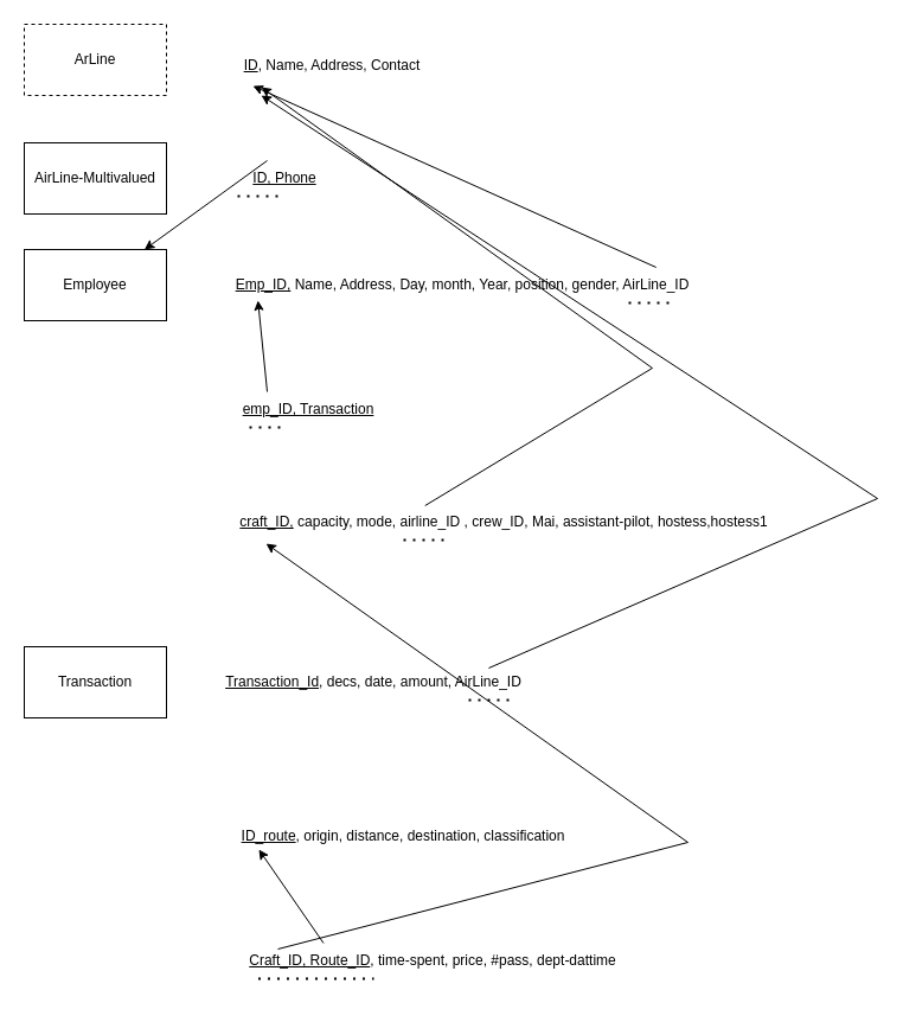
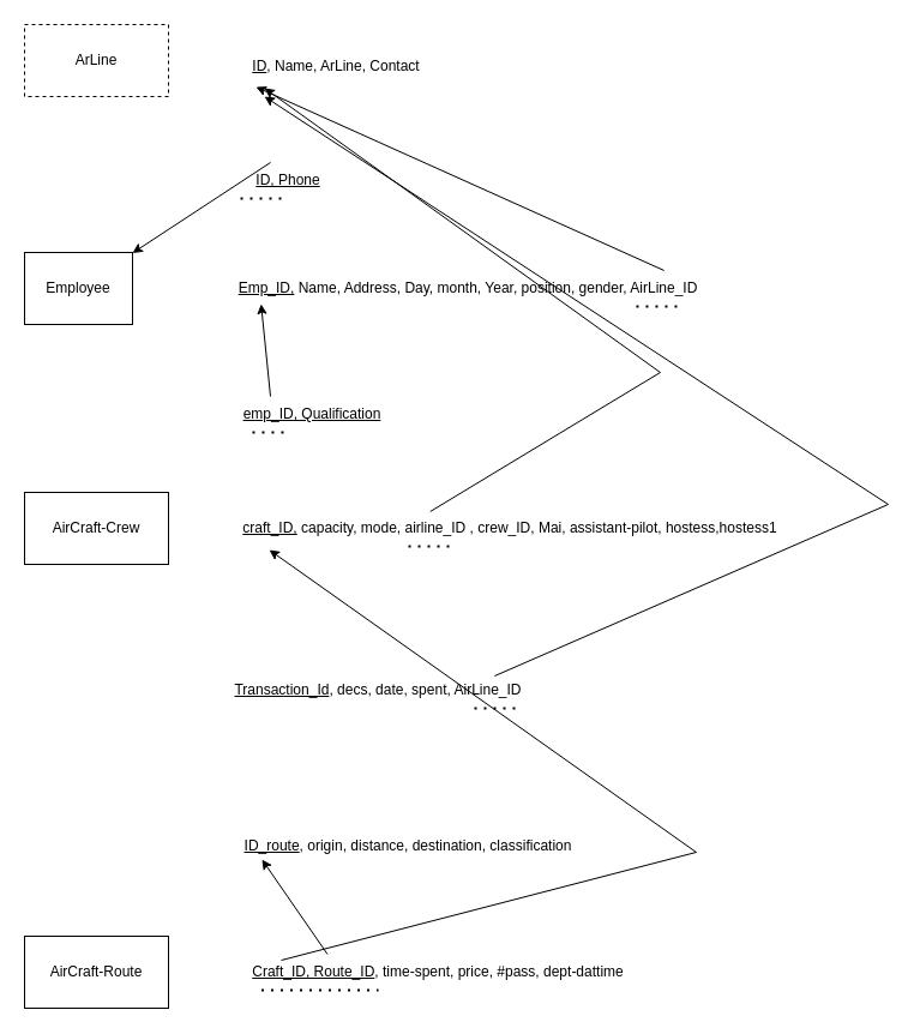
- <mxCell id="13" value="&lt;u&gt;ID&lt;/u&gt;, Name, Address, Contact" style="text;html=1;align=center;verticalAlign=middle;whiteSpace=wrap;rounded=0;" vertex="1" parent="1"><mxGeometry x="200" y="40" width="160" height="30" as="geometry" /></mxCell>
+ <mxCell id="13" value="&lt;u&gt;ID&lt;/u&gt;, Name, ArLine, Contact" style="text;html=1;align=center;verticalAlign=middle;whiteSpace=wrap;rounded=0;" vertex="1" parent="1"><mxGeometry x="200" y="40" width="160" height="30" as="geometry" /></mxCell>
- <mxCell id="14" value="AirLine-Multivalued" style="rounded=0;whiteSpace=wrap;html=1;" vertex="1" parent="1"><mxGeometry x="20" y="120" width="120" height="60" as="geometry" /></mxCell>
- <mxCell id="4" value="Employee" style="rounded=0;whiteSpace=wrap;html=1;" parent="1" vertex="1"><mxGeometry x="20" y="210" width="120" height="60" as="geometry" /></mxCell>
+ <mxCell id="4" value="Employee" style="rounded=0;whiteSpace=wrap;html=1;" parent="1" vertex="1"><mxGeometry x="20" y="210" width="90" height="60" as="geometry" /></mxCell>
- <mxCell id="10" value="&lt;u&gt;emp_ID, Transaction&lt;/u&gt;" style="text;html=1;align=center;verticalAlign=middle;whiteSpace=wrap;rounded=0;" vertex="1" parent="1"><mxGeometry x="190" y="330" width="140" height="30" as="geometry" /></mxCell>
+ <mxCell id="10" value="&lt;u&gt;emp_ID, Qualification&lt;/u&gt;" style="text;html=1;align=center;verticalAlign=middle;whiteSpace=wrap;rounded=0;" vertex="1" parent="1"><mxGeometry x="190" y="330" width="140" height="30" as="geometry" /></mxCell>
+ <mxCell id="3" value="AirCraft-Crew" style="rounded=0;whiteSpace=wrap;html=1;" parent="1" vertex="1"><mxGeometry x="20" y="410" width="120" height="60" as="geometry" /></mxCell>
- <mxCell id="2" value="Transaction" style="rounded=0;whiteSpace=wrap;html=1;" parent="1" vertex="1"><mxGeometry x="20" y="545" width="120" height="60" as="geometry" /></mxCell>
- <mxCell id="8" value="&lt;u&gt;Transaction_Id&lt;/u&gt;, decs, date, amount, AirLine_ID" style="text;html=1;align=center;verticalAlign=middle;whiteSpace=wrap;rounded=0;" vertex="1" parent="1"><mxGeometry x="180" y="560" width="270" height="30" as="geometry" /></mxCell>
+ <mxCell id="8" value="&lt;u&gt;Transaction_Id&lt;/u&gt;, decs, date, spent, AirLine_ID" style="text;html=1;align=center;verticalAlign=middle;whiteSpace=wrap;rounded=0;" vertex="1" parent="1"><mxGeometry x="180" y="560" width="270" height="30" as="geometry" /></mxCell>
+ <mxCell id="6" value="AirCraft-Route" style="rounded=0;whiteSpace=wrap;html=1;" vertex="1" parent="1"><mxGeometry x="20" y="780" width="120" height="60" as="geometry" /></mxCell>
